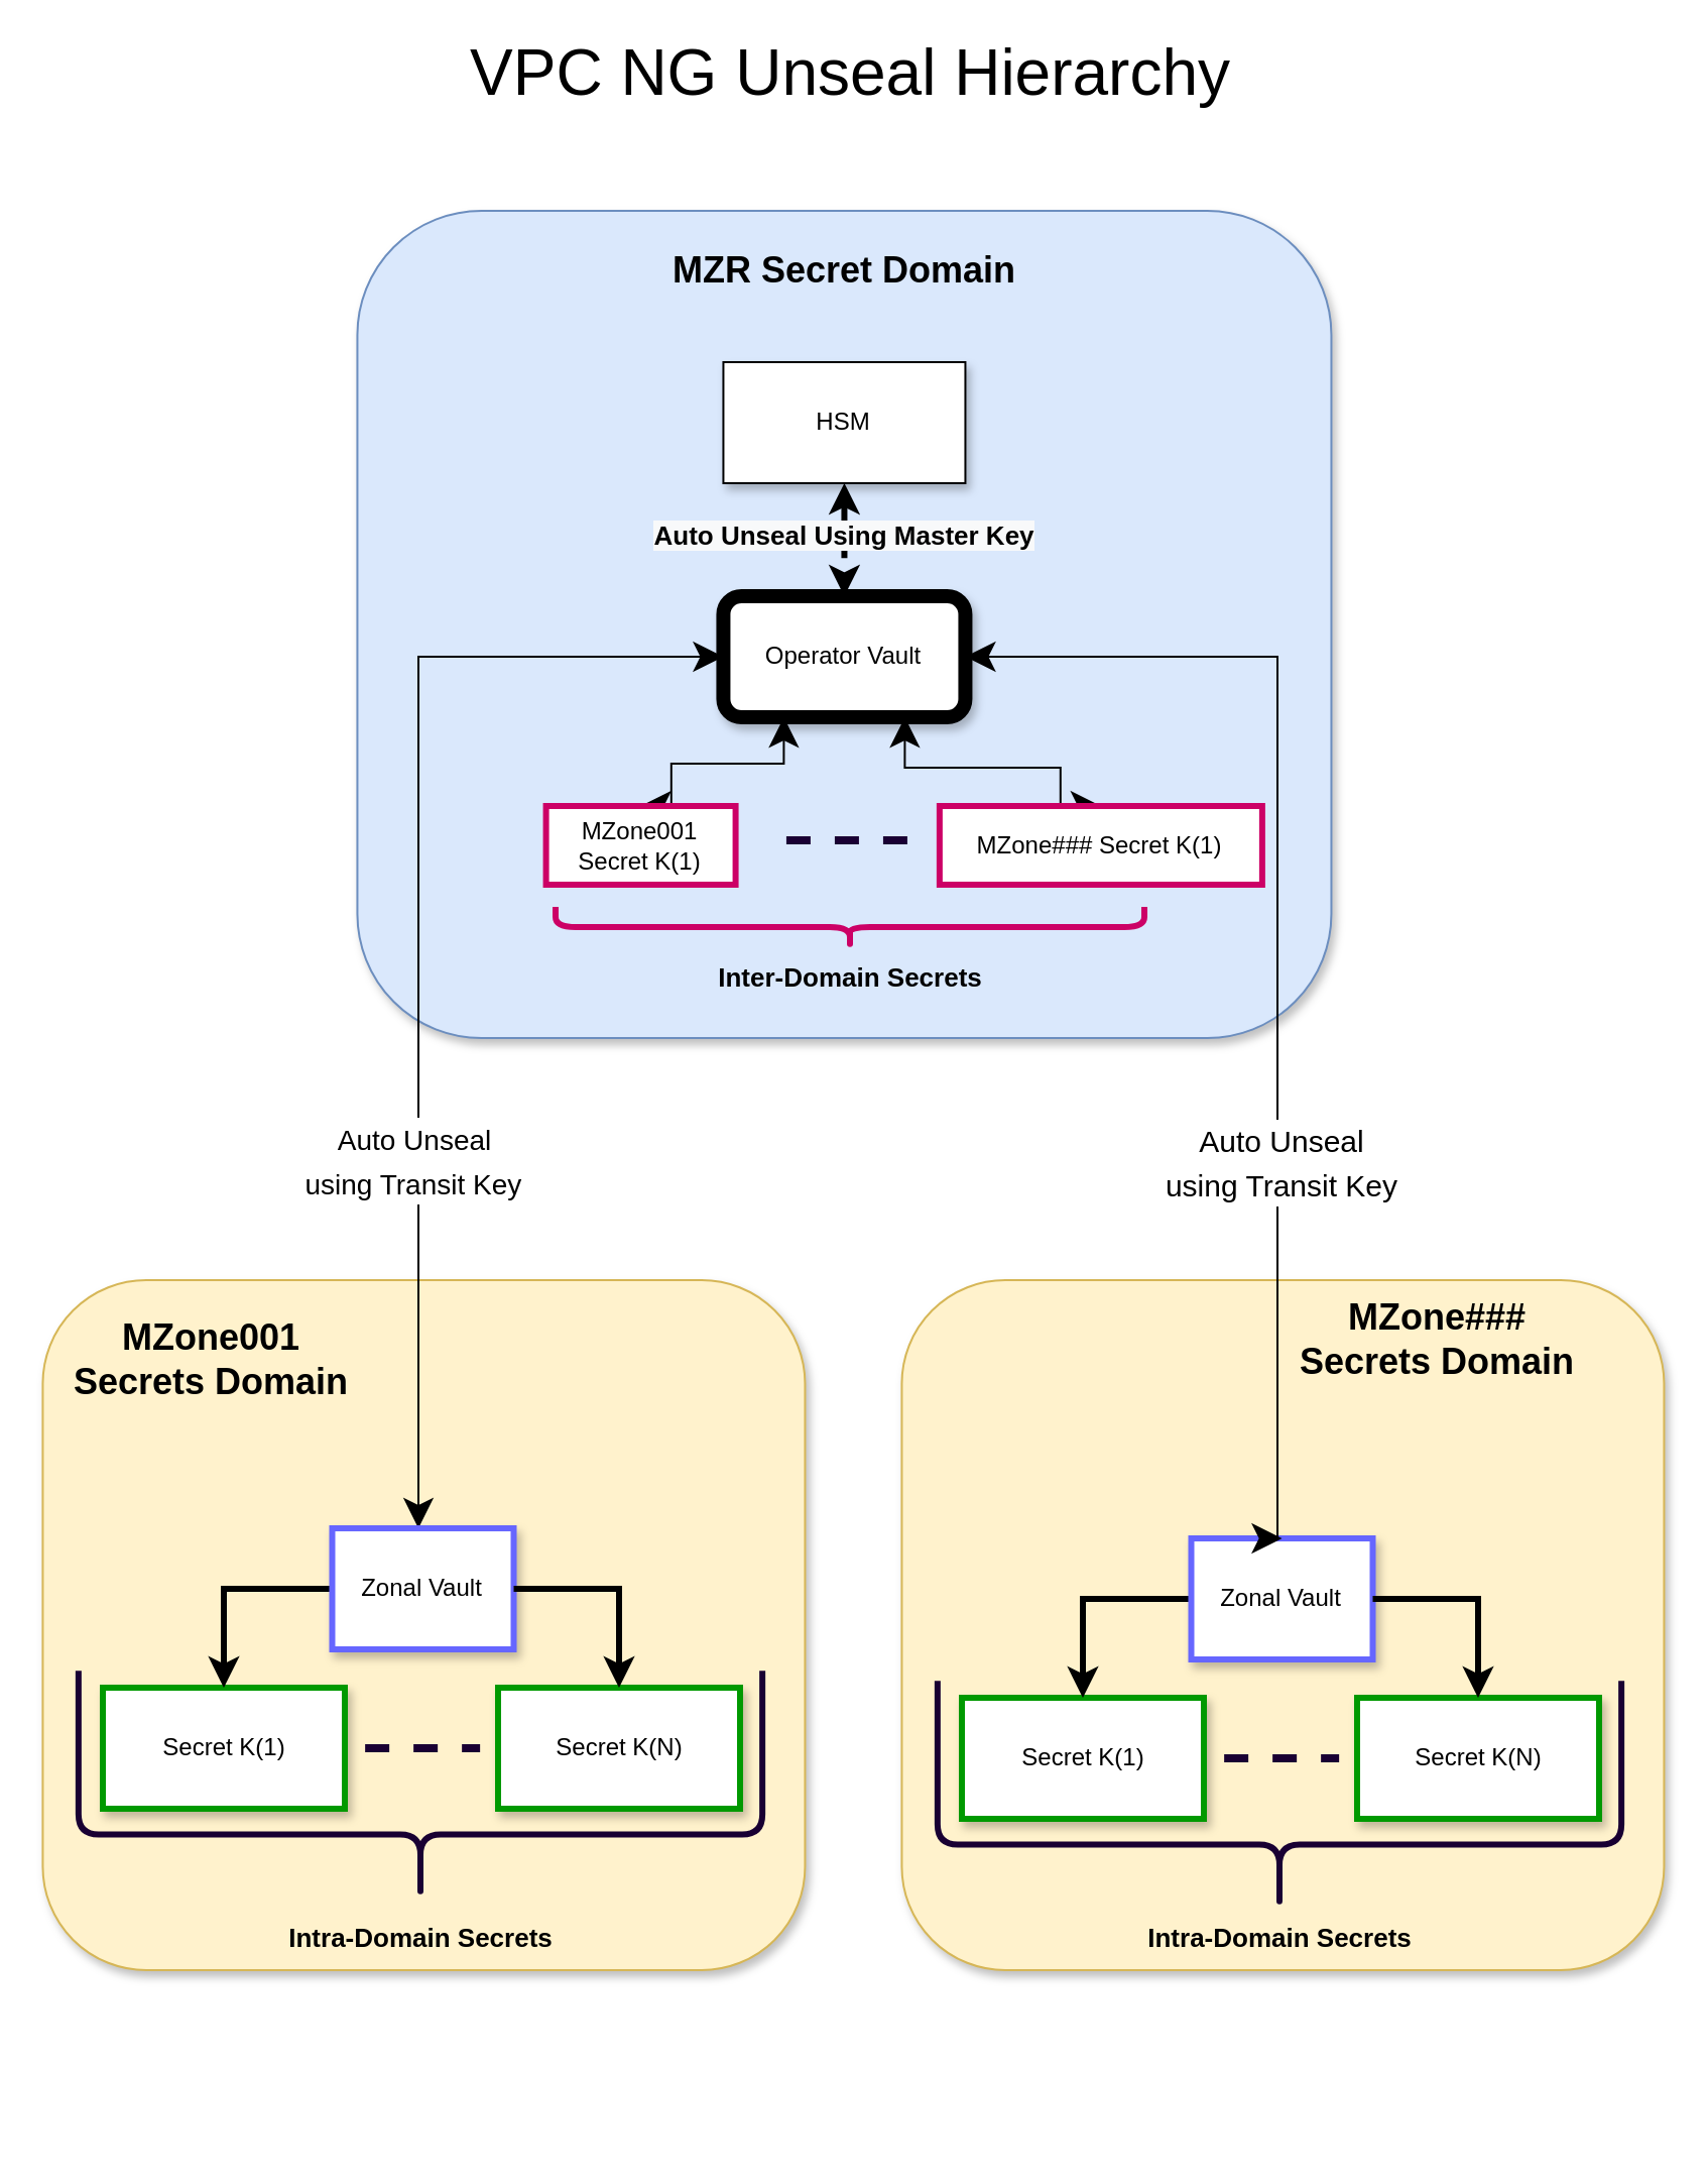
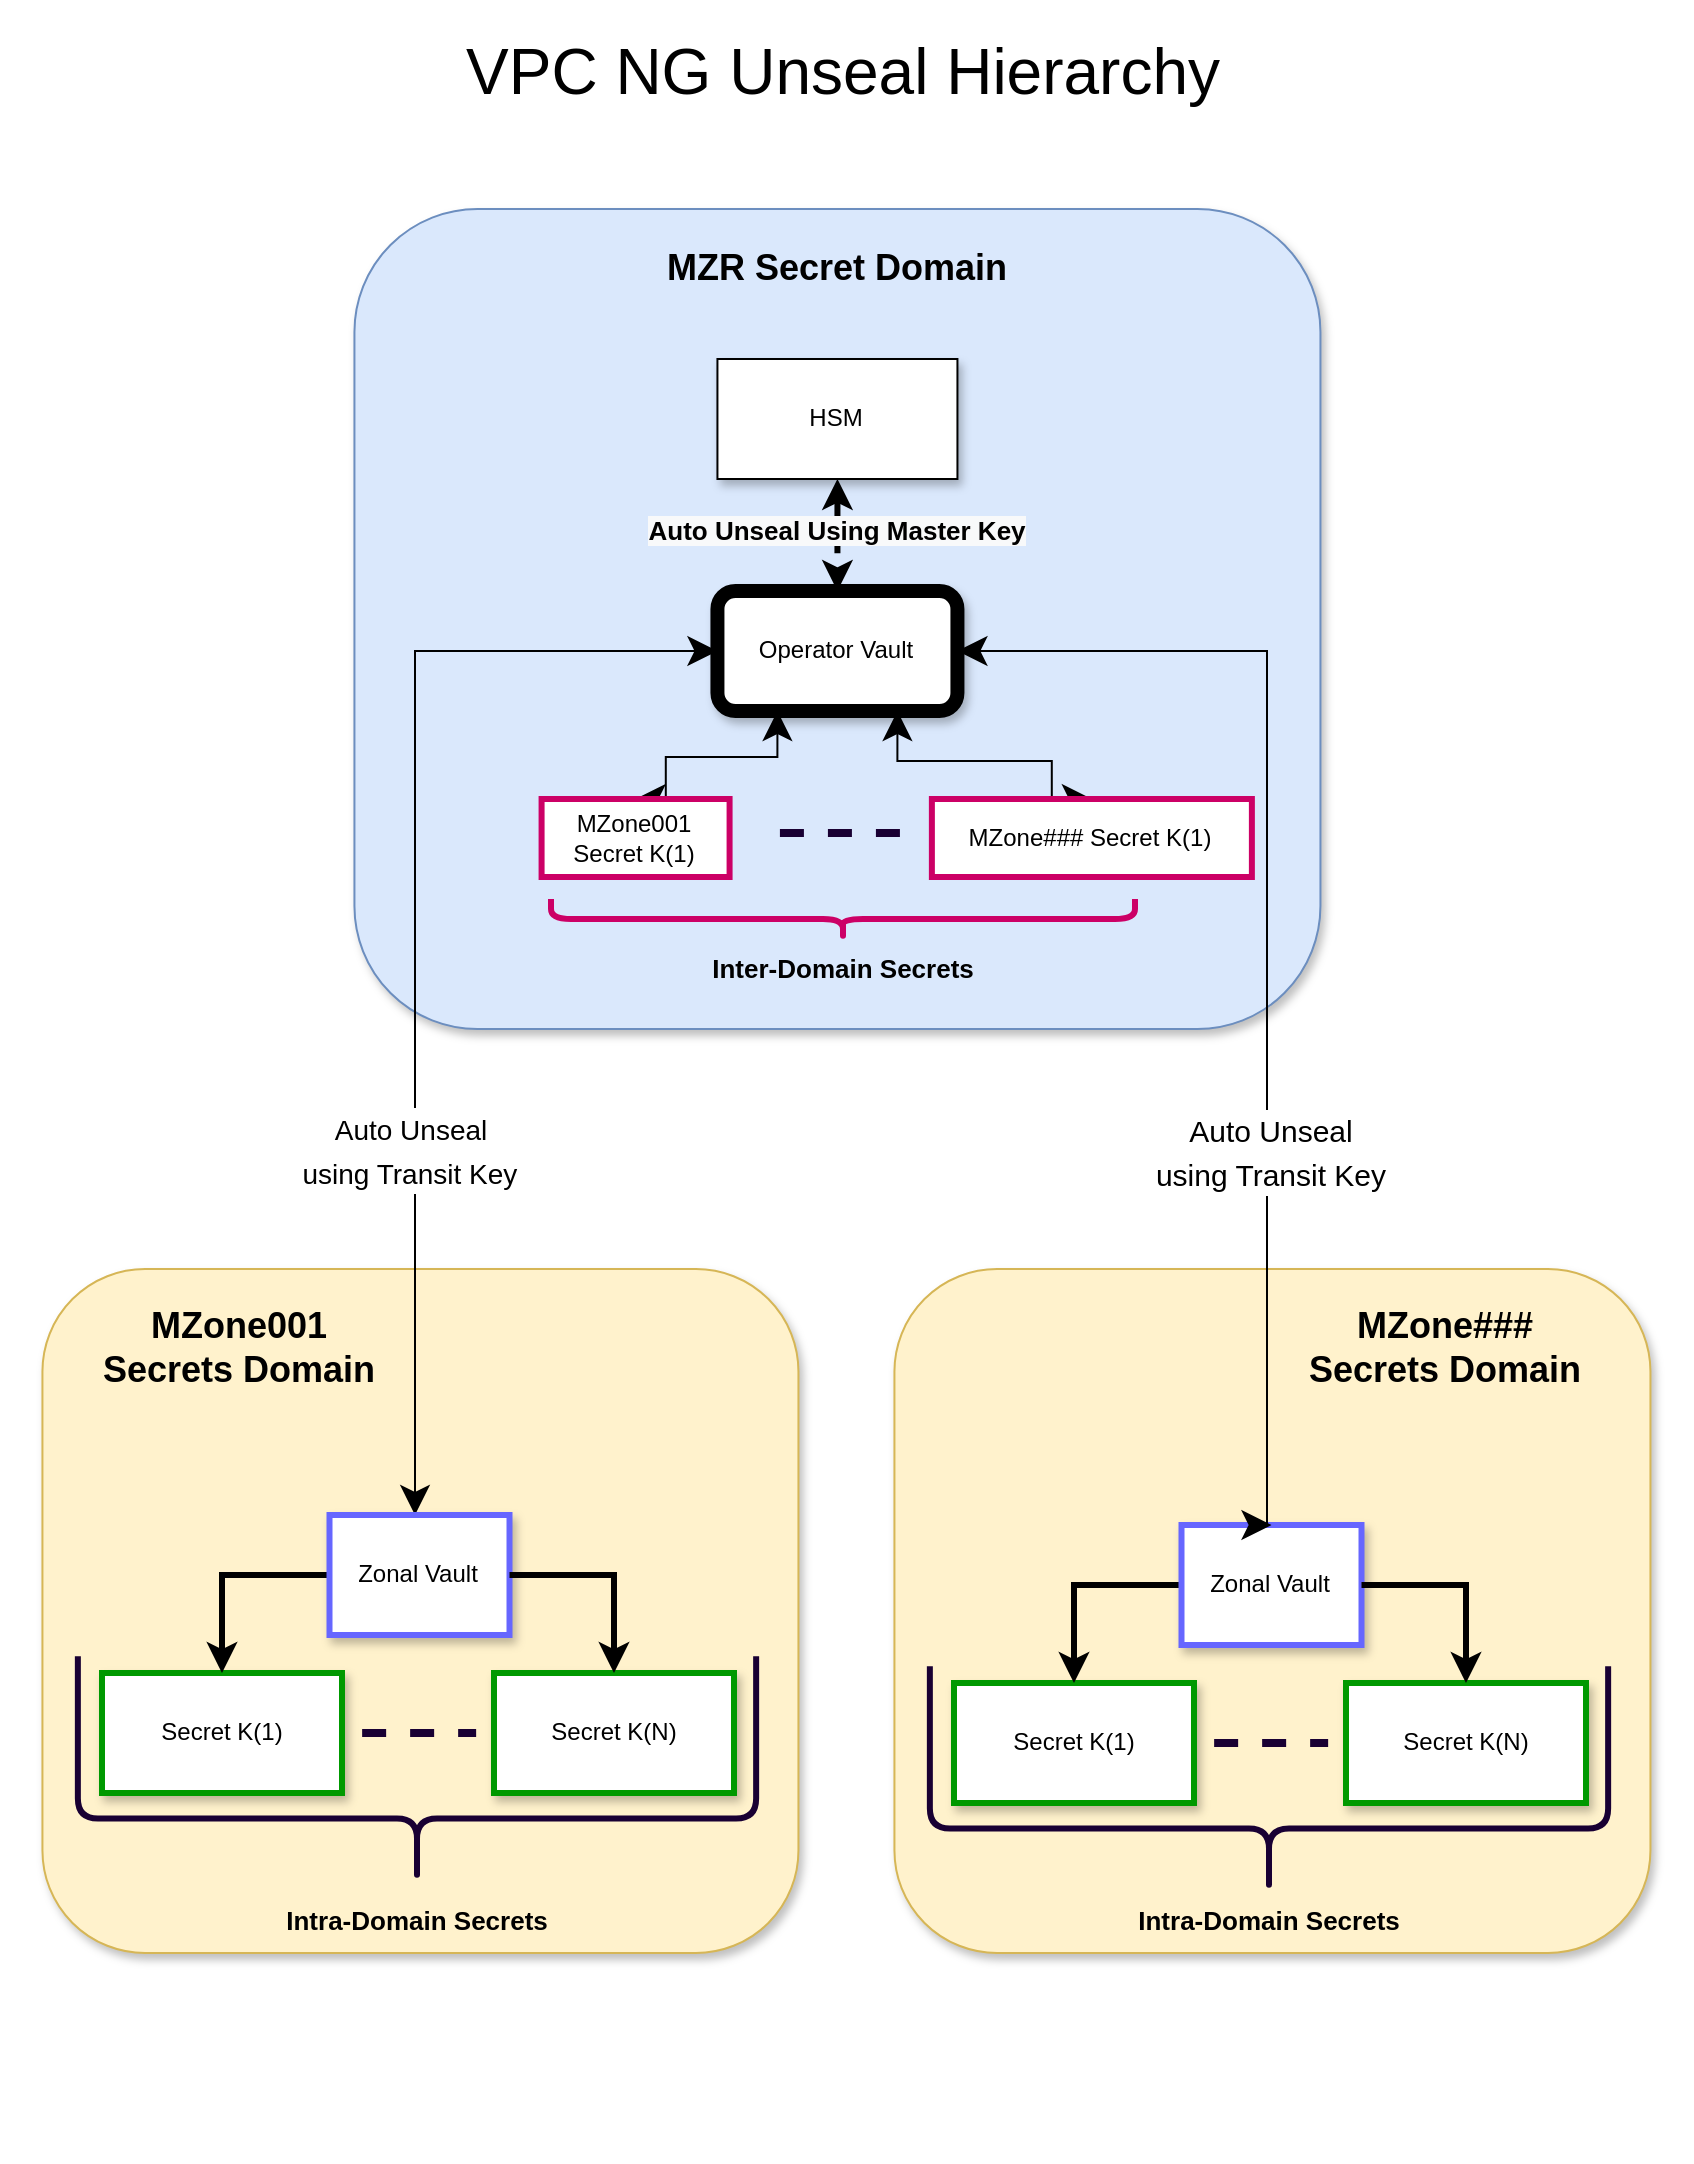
- <mxCell id="31" value="MZone###&lt;br&gt;&amp;nbsp;Secrets Domain&amp;nbsp;" style="text;strokeColor=none;fillColor=none;html=1;fontSize=18;fontStyle=1;verticalAlign=middle;align=center;shadow=1;" vertex="1" parent="1"><mxGeometry x="641.5" y="644" width="141" height="40" as="geometry" /></mxCell>
+ <mxCell id="31" value="MZone###&lt;br&gt;&amp;nbsp;Secrets Domain&amp;nbsp;" style="text;strokeColor=none;fillColor=none;html=1;fontSize=18;fontStyle=1;verticalAlign=middle;align=center;shadow=1;" vertex="1" parent="1"><mxGeometry x="651.5" y="654" width="141" height="40" as="geometry" /></mxCell>
- <mxCell id="14" value="MZone001&lt;br&gt;&amp;nbsp;Secrets Domain&amp;nbsp;" style="text;strokeColor=none;fillColor=none;html=1;fontSize=18;fontStyle=1;verticalAlign=middle;align=center;shadow=1;" parent="1" vertex="1"><mxGeometry x="31.15" y="654" width="145.57" height="40" as="geometry" /></mxCell>
+ <mxCell id="14" value="MZone001&lt;br&gt;&amp;nbsp;Secrets Domain&amp;nbsp;" style="text;strokeColor=none;fillColor=none;html=1;fontSize=18;fontStyle=1;verticalAlign=middle;align=center;shadow=1;" parent="1" vertex="1"><mxGeometry x="46.15" y="654" width="145.57" height="40" as="geometry" /></mxCell>
